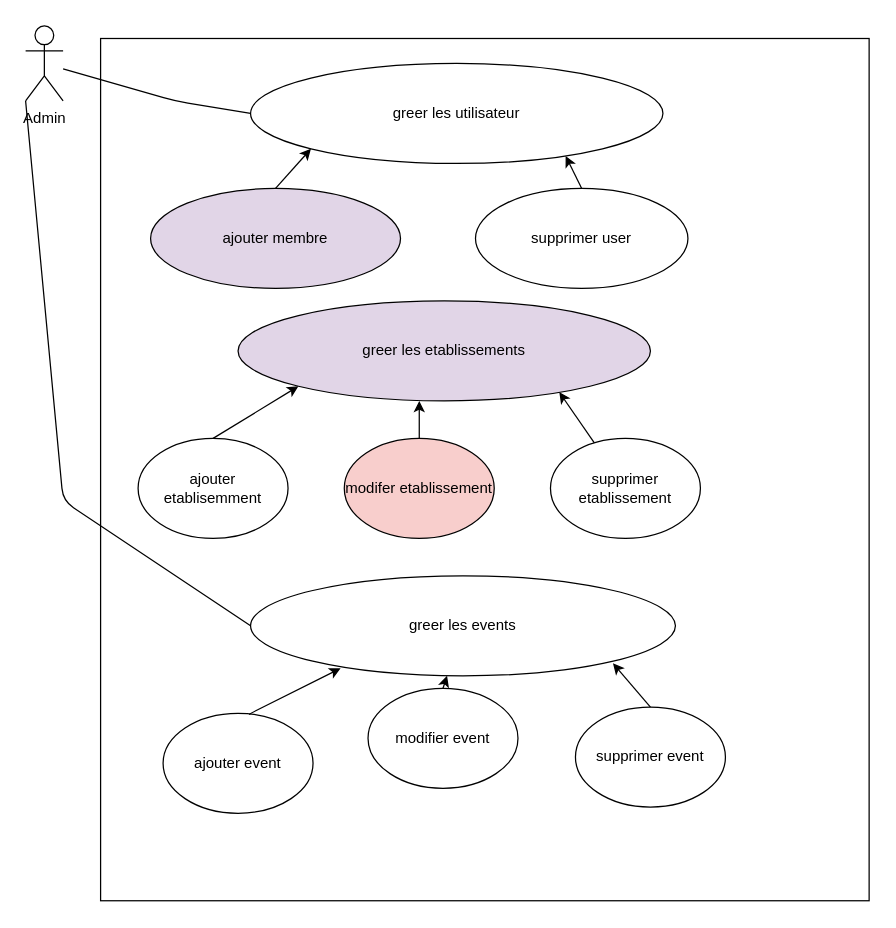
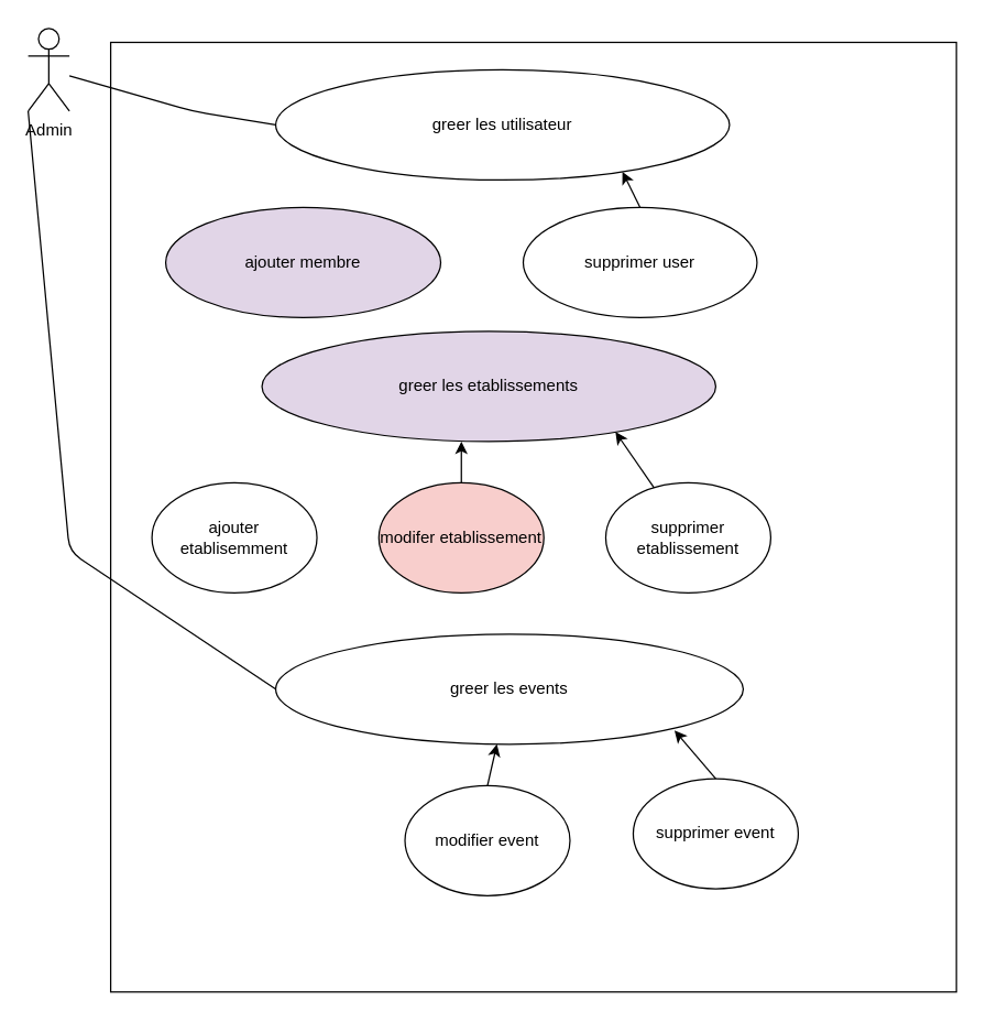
- <mxCell id="8" value="" style="endArrow=classic;html=1;exitX=0.5;exitY=0;exitDx=0;exitDy=0;entryX=0;entryY=1;entryDx=0;entryDy=0;" parent="1" source="6" target="4" edge="1"><mxGeometry width="50" height="50" relative="1" as="geometry"><mxPoint x="280" y="250" as="sourcePoint" /><mxPoint x="330" y="200" as="targetPoint" /></mxGeometry></mxCell>
- <mxCell id="14" value="" style="endArrow=classic;html=1;exitX=0.5;exitY=0;exitDx=0;exitDy=0;entryX=0;entryY=1;entryDx=0;entryDy=0;" parent="1" source="11" target="10" edge="1"><mxGeometry width="50" height="50" relative="1" as="geometry"><mxPoint x="280" y="250" as="sourcePoint" /><mxPoint x="330" y="200" as="targetPoint" /></mxGeometry></mxCell>
- <mxCell id="24" value="" style="endArrow=classic;html=1;exitX=0.575;exitY=0.013;exitDx=0;exitDy=0;exitPerimeter=0;entryX=0.212;entryY=0.925;entryDx=0;entryDy=0;entryPerimeter=0;" parent="1" source="20" target="17" edge="1"><mxGeometry width="50" height="50" relative="1" as="geometry"><mxPoint x="400" y="500" as="sourcePoint" /><mxPoint x="450" y="450" as="targetPoint" /><Array as="points"><mxPoint x="200" y="570" /></Array></mxGeometry></mxCell>
- <mxCell id="19" value="modifier event" style="ellipse;whiteSpace=wrap;html=1;" parent="1" vertex="1"><mxGeometry x="294" y="550" width="120" height="80" as="geometry" /></mxCell>
+ <mxCell id="19" value="modifier event" style="ellipse;whiteSpace=wrap;html=1;" parent="1" vertex="1"><mxGeometry x="294" y="570" width="120" height="80" as="geometry" /></mxCell>
- <mxCell id="20" value="ajouter event" style="ellipse;whiteSpace=wrap;html=1;" parent="1" vertex="1"><mxGeometry x="130" y="570" width="120" height="80" as="geometry" /></mxCell>
